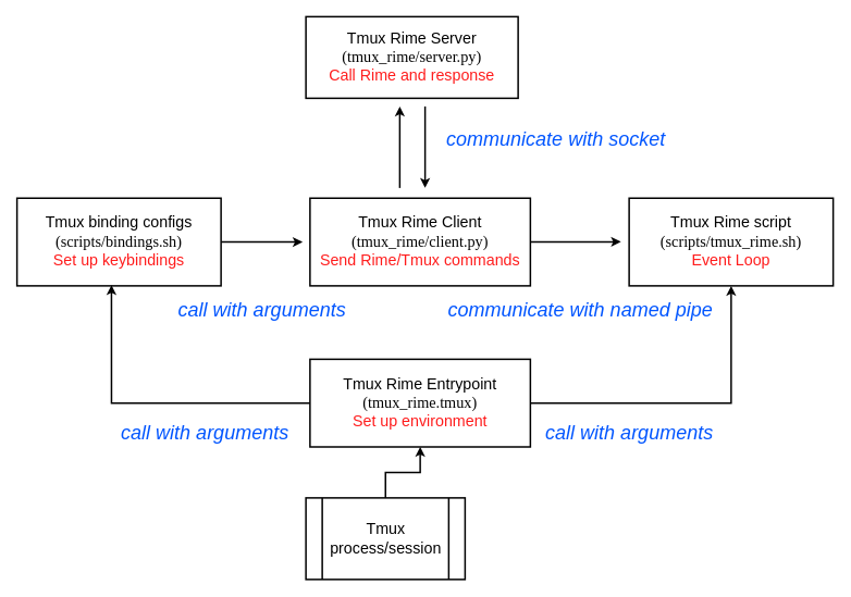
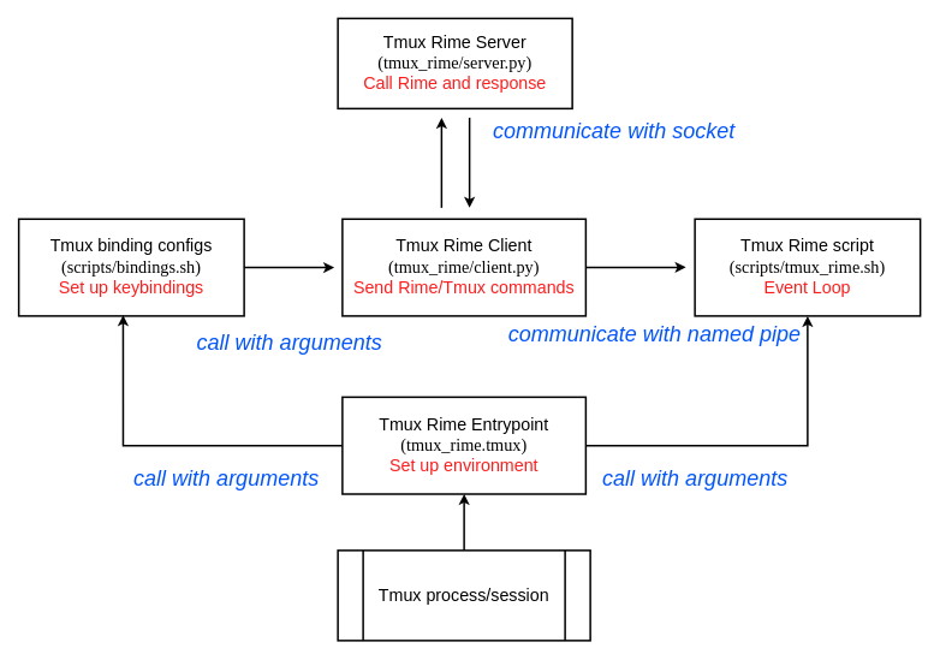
- <mxCell id="4" value="&lt;span style=&quot;font-size: 24px&quot;&gt;communicate with socket&lt;/span&gt;" style="text;html=1;align=center;verticalAlign=middle;resizable=0;points=[];autosize=1;fontFamily=Helvetica;fontStyle=2;fontColor=#0055FF;" parent="1" vertex="1"><mxGeometry x="540" y="160" width="280" height="20" as="geometry" /></mxCell>
+ <mxCell id="4" value="&lt;span style=&quot;font-size: 24px&quot;&gt;communicate with socket&lt;/span&gt;" style="text;html=1;align=center;verticalAlign=middle;resizable=0;points=[];autosize=1;fontFamily=Helvetica;fontStyle=2;fontColor=#0055FF;" parent="1" vertex="1"><mxGeometry x="540" y="135" width="280" height="20" as="geometry" /></mxCell>
- <mxCell id="9" value="&lt;span style=&quot;font-size: 24px&quot;&gt;communicate with named pipe&lt;/span&gt;" style="text;html=1;align=center;verticalAlign=middle;resizable=0;points=[];autosize=1;fontFamily=Helvetica;fontStyle=2;fontColor=#0055FF;" vertex="1" parent="1"><mxGeometry x="540" y="370" width="340" height="20" as="geometry" /></mxCell>
+ <mxCell id="9" value="&lt;span style=&quot;font-size: 24px&quot;&gt;communicate with named pipe&lt;/span&gt;" style="text;html=1;align=center;verticalAlign=middle;resizable=0;points=[];autosize=1;fontFamily=Helvetica;fontStyle=2;fontColor=#0055FF;" vertex="1" parent="1"><mxGeometry x="555" y="360" width="340" height="20" as="geometry" /></mxCell>
- <mxCell id="19" value="&lt;font color=&quot;#000000&quot;&gt;&lt;span style=&quot;font-size: 19px&quot;&gt;Tmux process/session&lt;/span&gt;&lt;/font&gt;" style="shape=process;whiteSpace=wrap;html=1;backgroundOutline=1;strokeWidth=2;fontFamily=Helvetica;fontColor=#0055FF;" vertex="1" parent="1"><mxGeometry x="374" y="610" width="195" height="100" as="geometry" /></mxCell>
+ <mxCell id="19" value="&lt;font color=&quot;#000000&quot;&gt;&lt;span style=&quot;font-size: 19px&quot;&gt;Tmux process/session&lt;/span&gt;&lt;/font&gt;" style="shape=process;whiteSpace=wrap;html=1;backgroundOutline=1;strokeWidth=2;fontFamily=Helvetica;fontColor=#0055FF;" vertex="1" parent="1"><mxGeometry x="374" y="610" width="280" height="100" as="geometry" /></mxCell>
